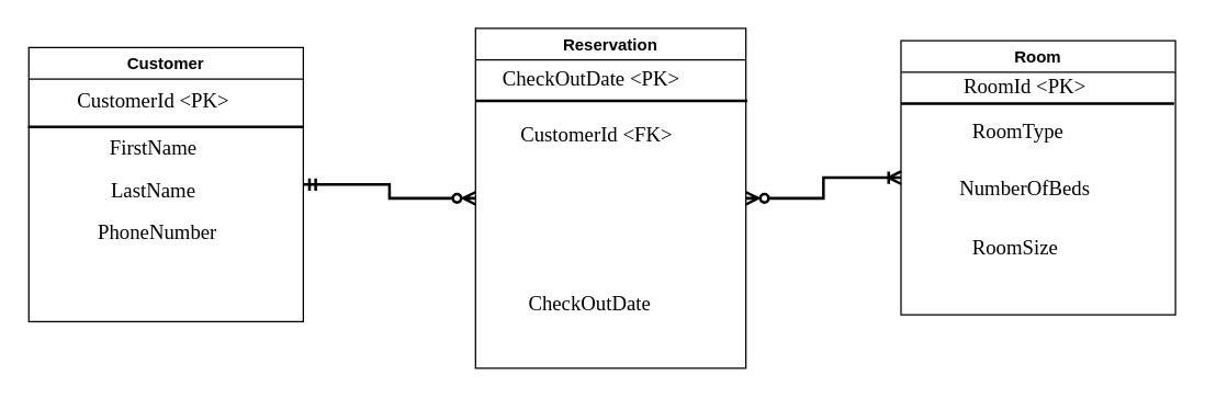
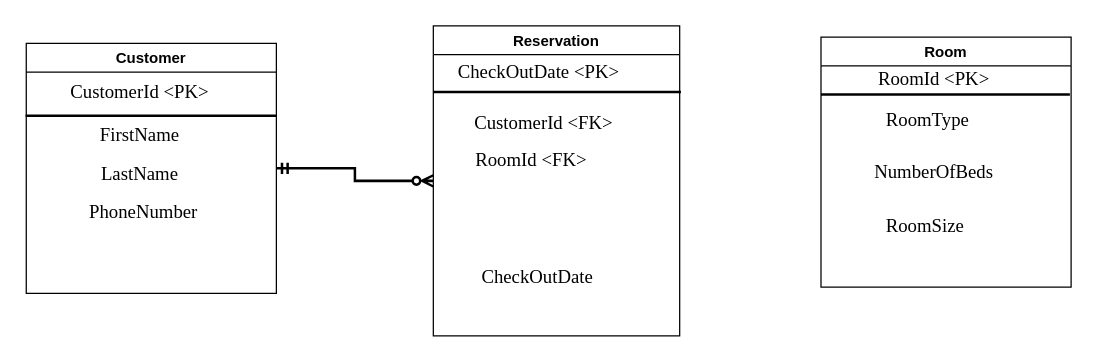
+ <mxCell id="19" value="RoomId &amp;lt;FK&amp;gt;" style="text;html=1;align=center;verticalAlign=middle;resizable=0;points=[];autosize=1;strokeColor=none;fillColor=none;fontSize=15;fontFamily=Comic Sans MS;" parent="15" vertex="1"><mxGeometry x="25" y="92" width="106" height="30" as="geometry" /></mxCell>
- <mxCell id="14" style="edgeStyle=orthogonalEdgeStyle;rounded=0;jumpSize=8;orthogonalLoop=1;jettySize=auto;html=1;entryX=0;entryY=0.5;entryDx=0;entryDy=0;fontFamily=Comic Sans MS;fontSize=15;startArrow=ERzeroToMany;startFill=0;endArrow=ERoneToMany;endFill=0;strokeWidth=2;" parent="1" source="15" target="2" edge="1"><mxGeometry relative="1" as="geometry" /></mxCell>
